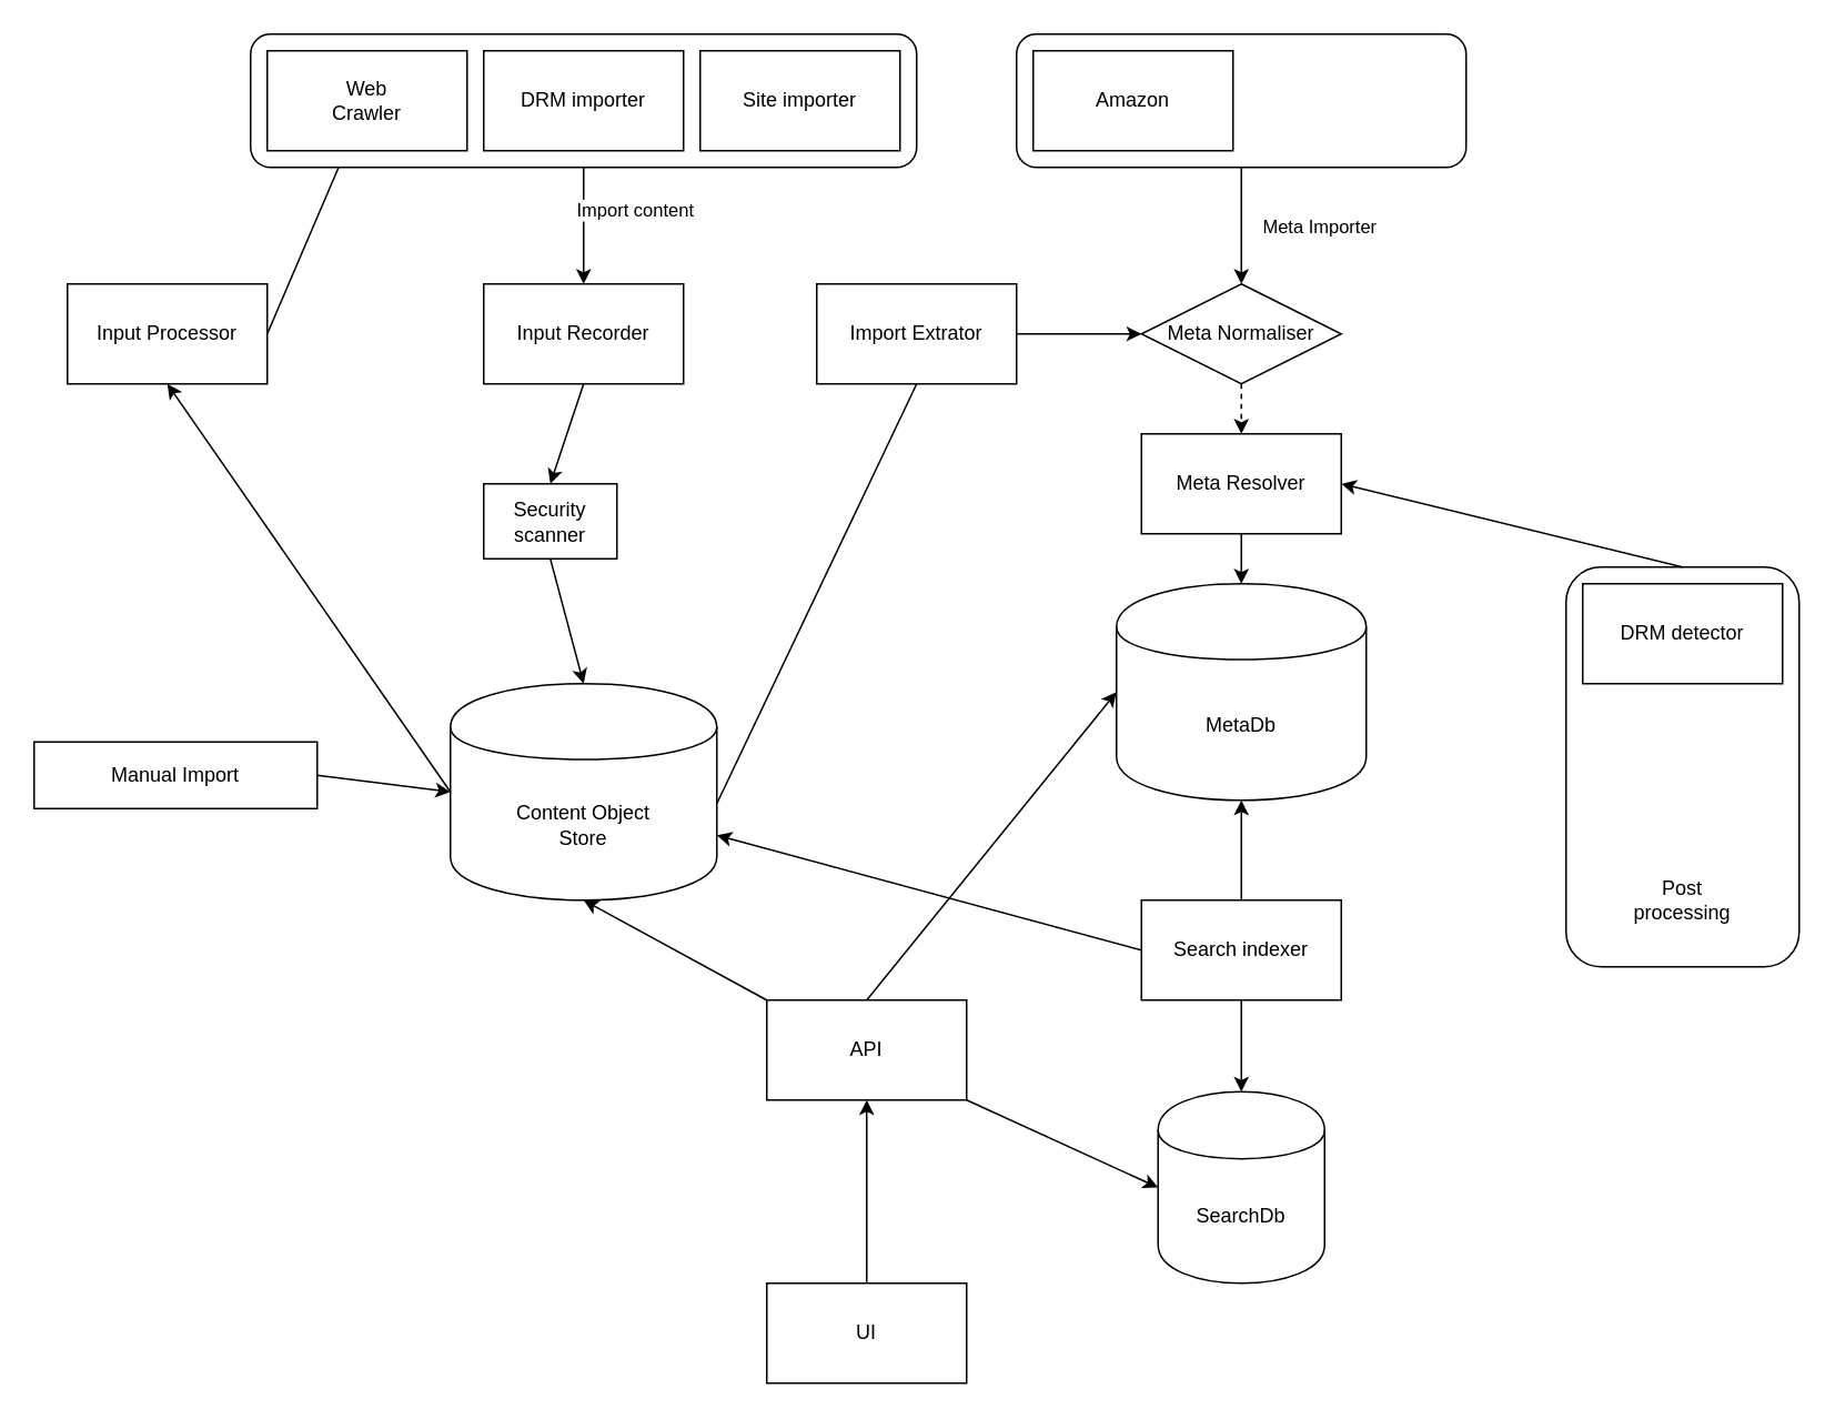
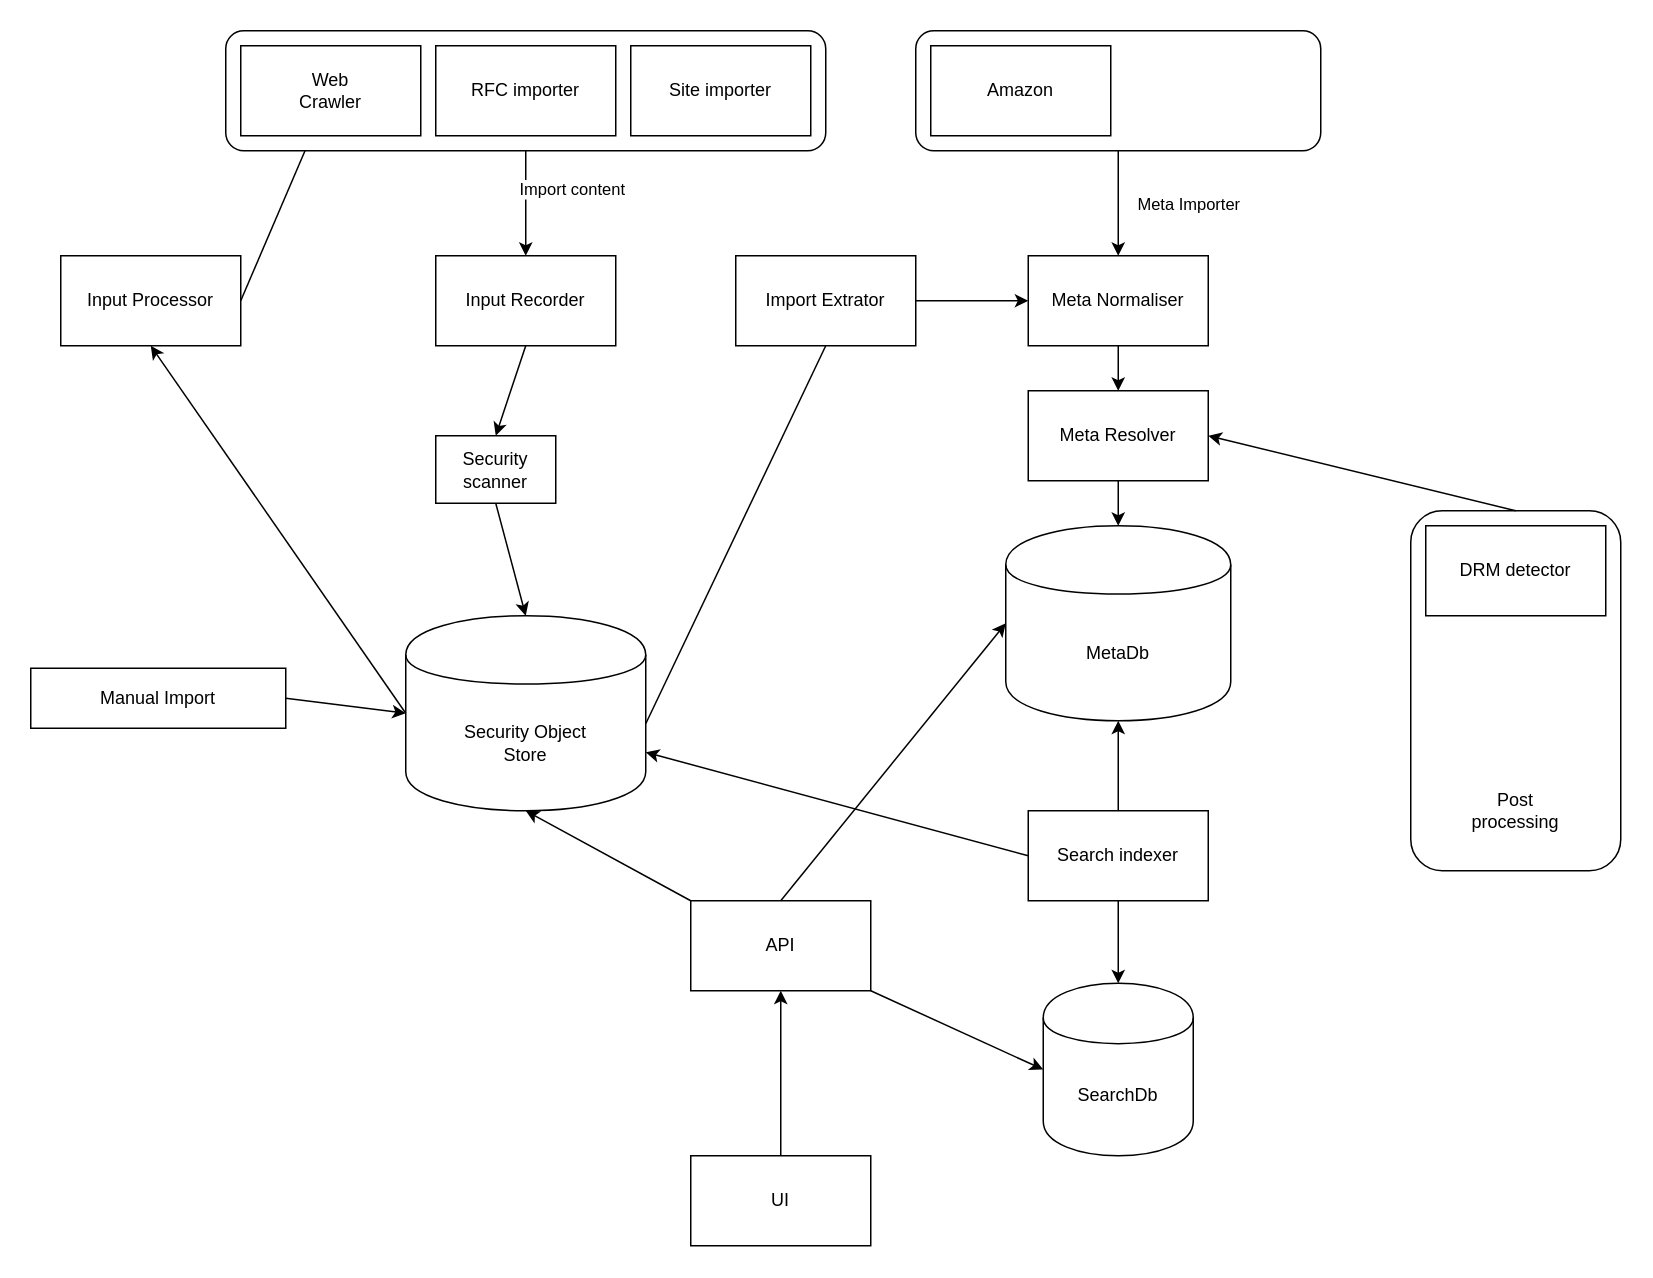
- <mxCell id="40" value="DRM importer" style="rounded=0;whiteSpace=wrap;html=1;" vertex="1" parent="37"><mxGeometry x="140" y="10" width="120" height="60" as="geometry" /></mxCell>
+ <mxCell id="40" value="RFC importer" style="rounded=0;whiteSpace=wrap;html=1;" vertex="1" parent="37"><mxGeometry x="140" y="10" width="120" height="60" as="geometry" /></mxCell>
- <mxCell id="20" value="Meta Normaliser" style="rhombus;whiteSpace=wrap;html=1;" vertex="1" parent="1"><mxGeometry x="685" y="170" width="120" height="60" as="geometry" /></mxCell>
+ <mxCell id="20" value="Meta Normaliser" style="rounded=0;whiteSpace=wrap;html=1;" vertex="1" parent="1"><mxGeometry x="685" y="170" width="120" height="60" as="geometry" /></mxCell>
- <mxCell id="24" value="" style="endArrow=classic;html=1;exitX=0.5;exitY=1;exitDx=0;exitDy=0;entryX=0.5;entryY=0;entryDx=0;entryDy=0;dashed=1;" edge="1" parent="1" source="20" target="25"><mxGeometry width="50" height="50" relative="1" as="geometry"><mxPoint x="710" y="320" as="sourcePoint" /><mxPoint x="745" y="280" as="targetPoint" /></mxGeometry></mxCell>
+ <mxCell id="24" value="" style="endArrow=classic;html=1;exitX=0.5;exitY=1;exitDx=0;exitDy=0;entryX=0.5;entryY=0;entryDx=0;entryDy=0;" edge="1" parent="1" source="20" target="25"><mxGeometry width="50" height="50" relative="1" as="geometry"><mxPoint x="710" y="320" as="sourcePoint" /><mxPoint x="745" y="280" as="targetPoint" /></mxGeometry></mxCell>
- <mxCell id="11" value="&lt;div&gt;Content Object&lt;/div&gt;&lt;div&gt;Store&lt;br&gt;&lt;/div&gt;" style="shape=cylinder;whiteSpace=wrap;html=1;boundedLbl=1;backgroundOutline=1;" vertex="1" parent="1"><mxGeometry x="270" y="410" width="160" height="130" as="geometry" /></mxCell>
+ <mxCell id="11" value="&lt;div&gt;Security Object&lt;/div&gt;&lt;div&gt;Store&lt;br&gt;&lt;/div&gt;" style="shape=cylinder;whiteSpace=wrap;html=1;boundedLbl=1;backgroundOutline=1;" vertex="1" parent="1"><mxGeometry x="270" y="410" width="160" height="130" as="geometry" /></mxCell>
